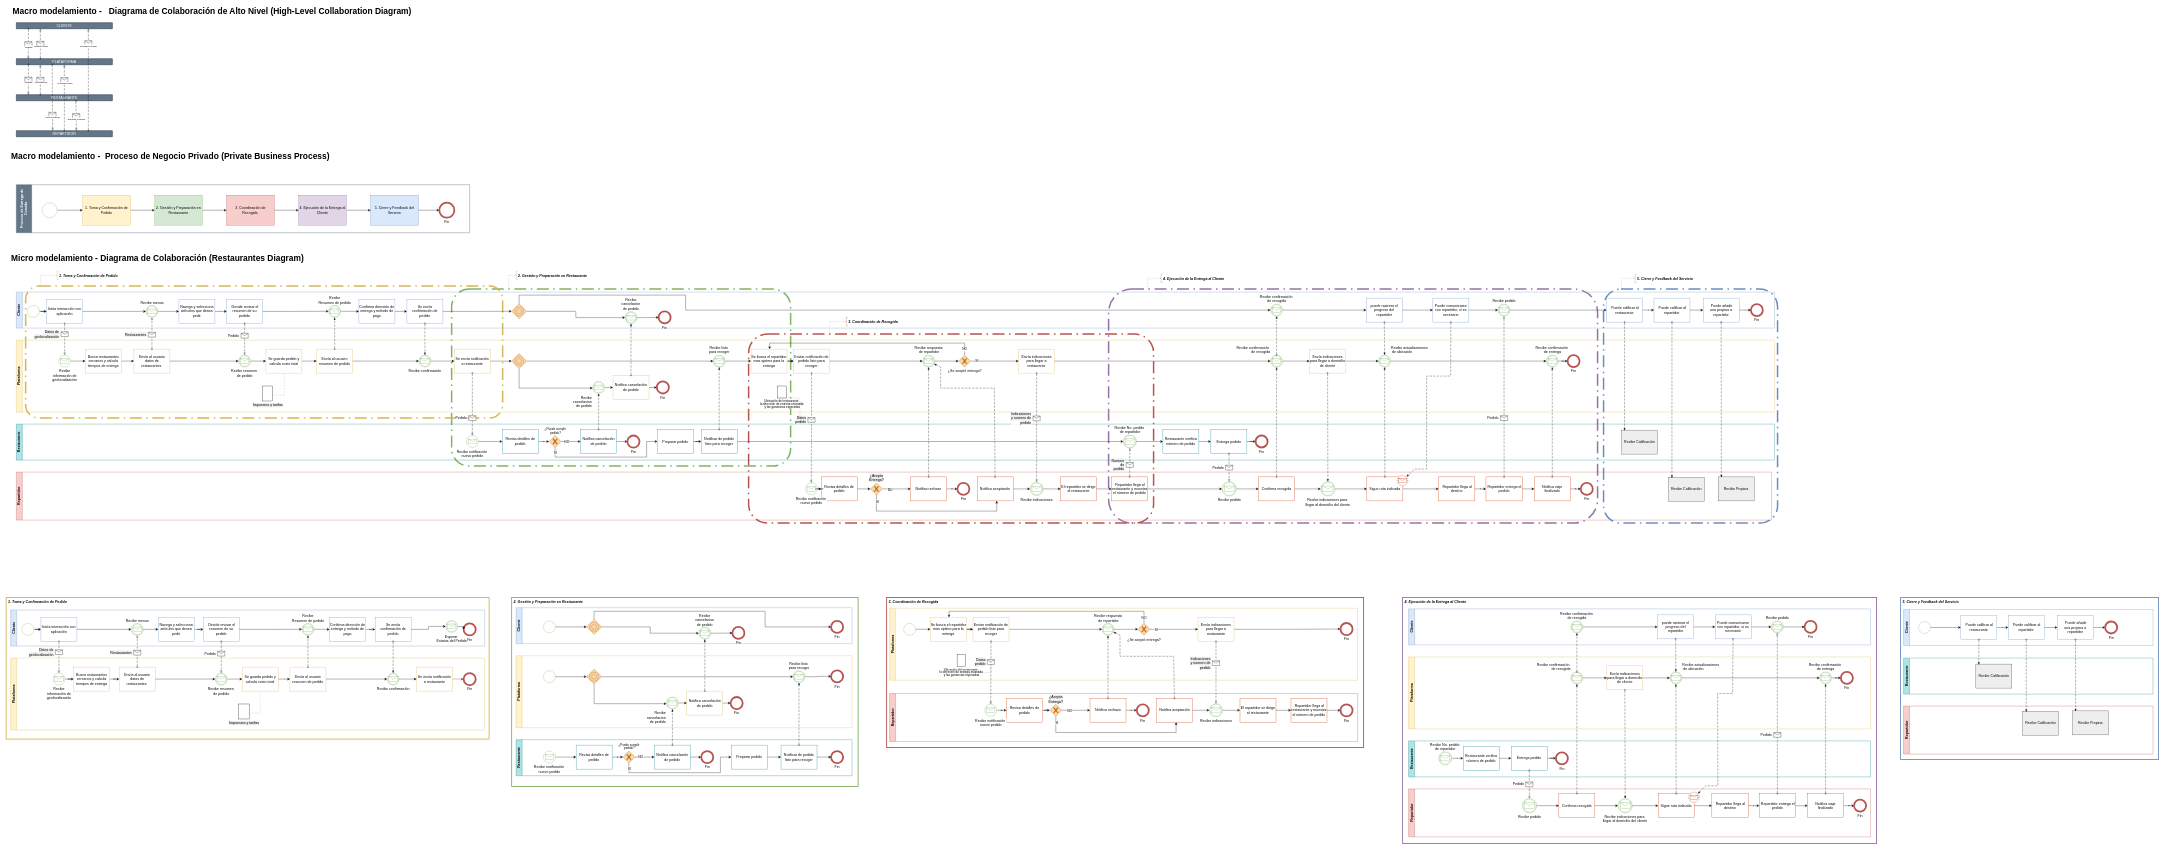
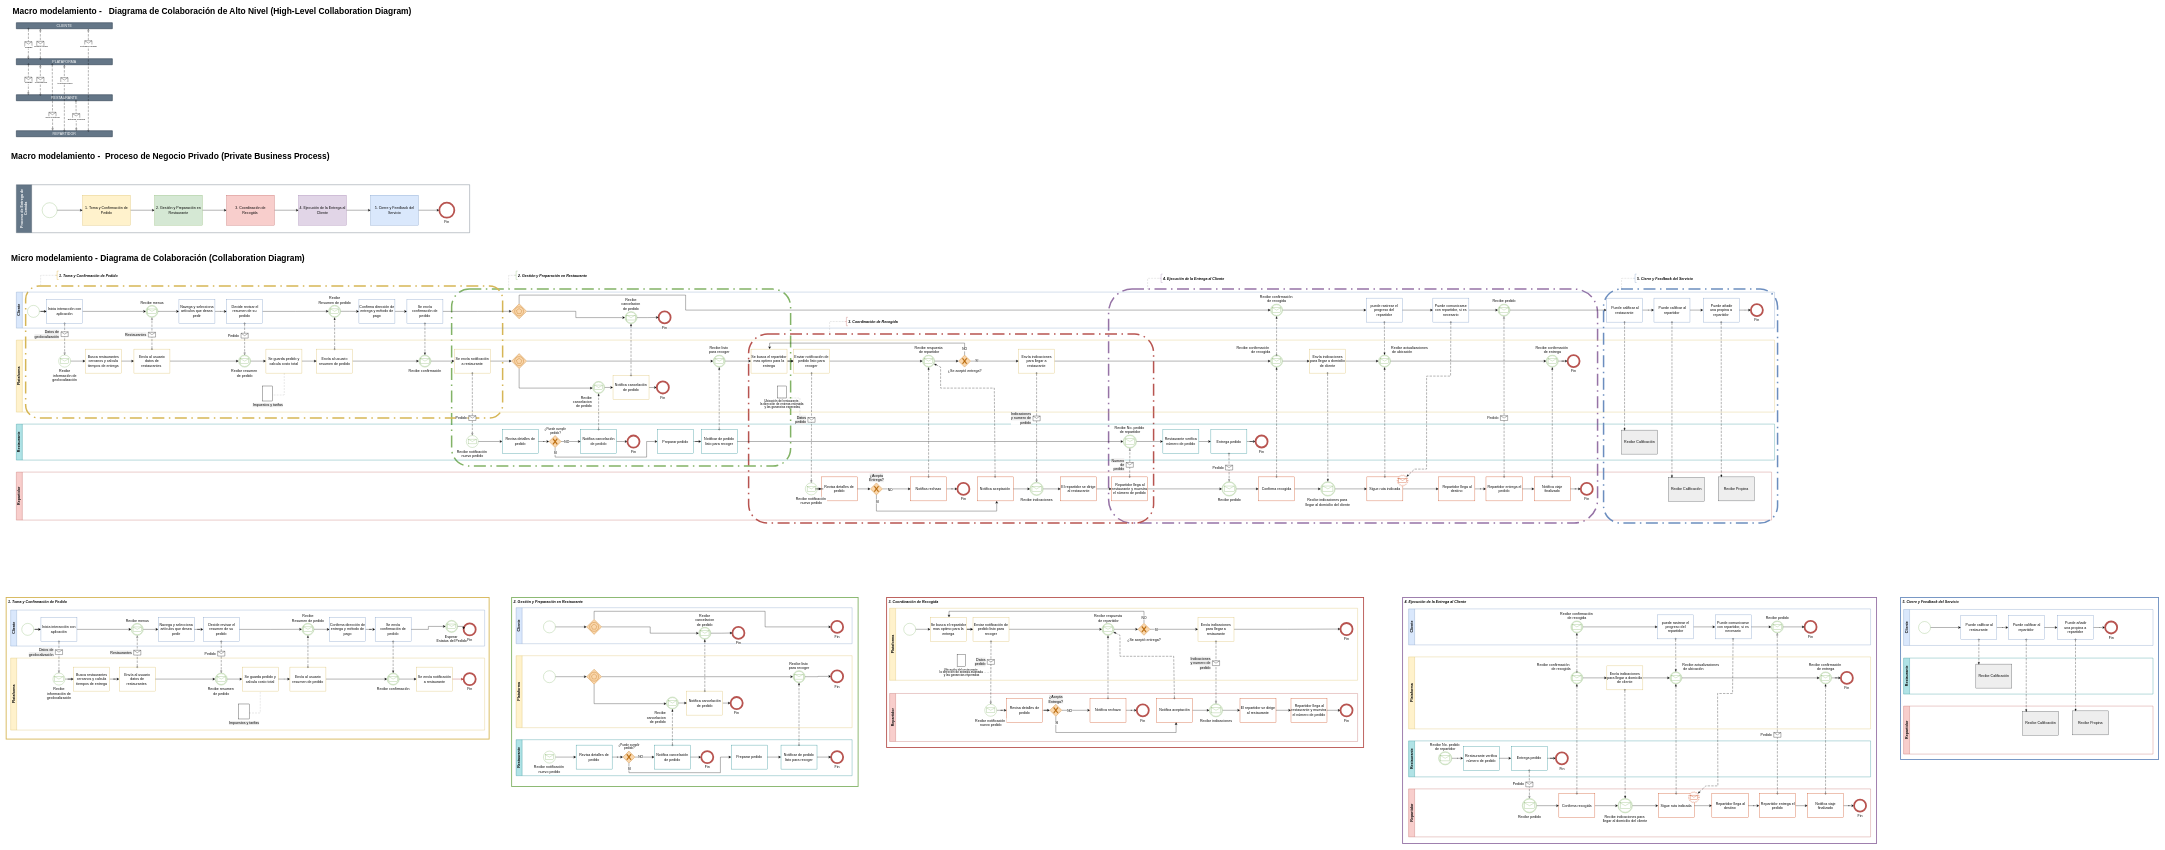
- <mxCell id="244" value="&lt;font&gt;Micro modelamiento -&amp;nbsp;Diagrama de Colaboración (Restaurantes Diagram)&lt;/font&gt;" style="text;html=1;strokeColor=none;fillColor=none;align=left;verticalAlign=middle;whiteSpace=wrap;rounded=0;fontStyle=1;fontSize=28;" parent="1" vertex="1"><mxGeometry y="845" width="1090" height="30" as="geometry" x="35" /></mxCell>
+ <mxCell id="244" value="&lt;font&gt;Micro modelamiento -&amp;nbsp;Diagrama de Colaboración (Collaboration Diagram)&lt;/font&gt;" style="text;html=1;strokeColor=none;fillColor=none;align=left;verticalAlign=middle;whiteSpace=wrap;rounded=0;fontStyle=1;fontSize=28;" parent="1" vertex="1"><mxGeometry y="845" width="1090" height="30" as="geometry" x="35" /></mxCell>
